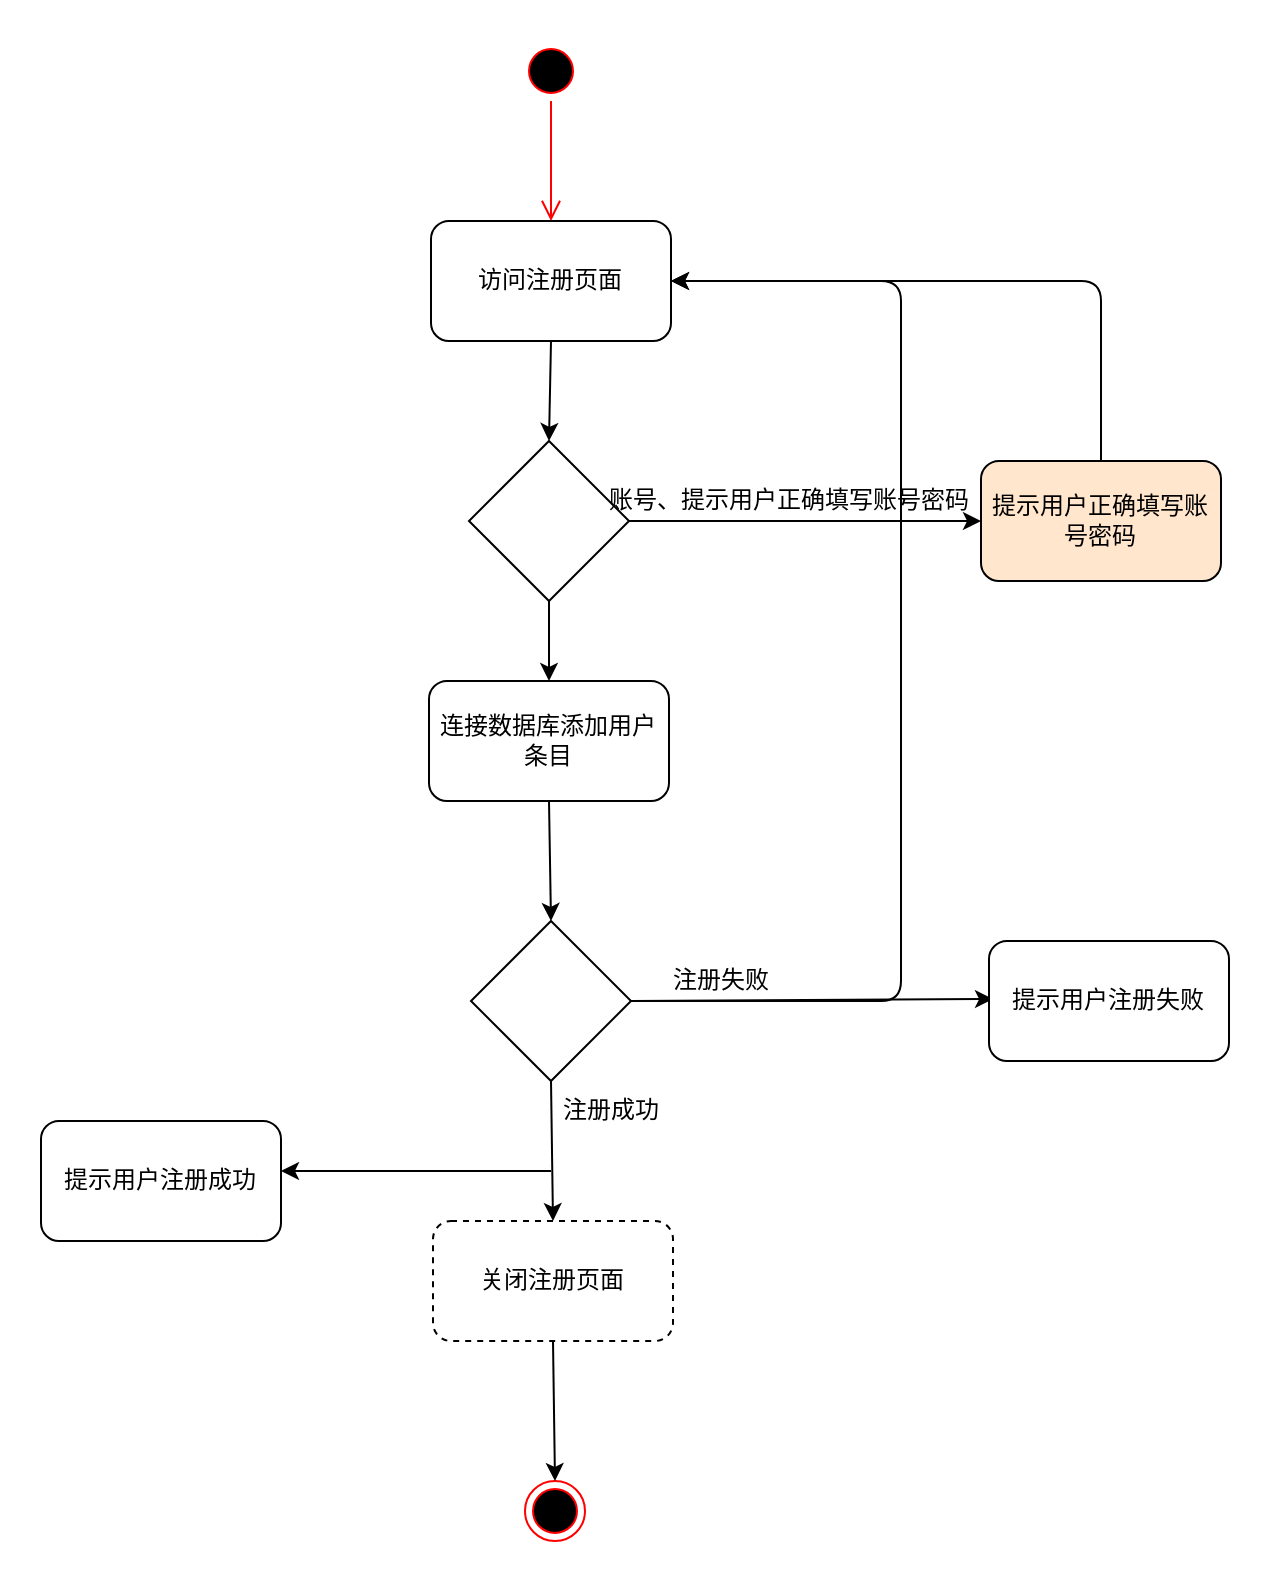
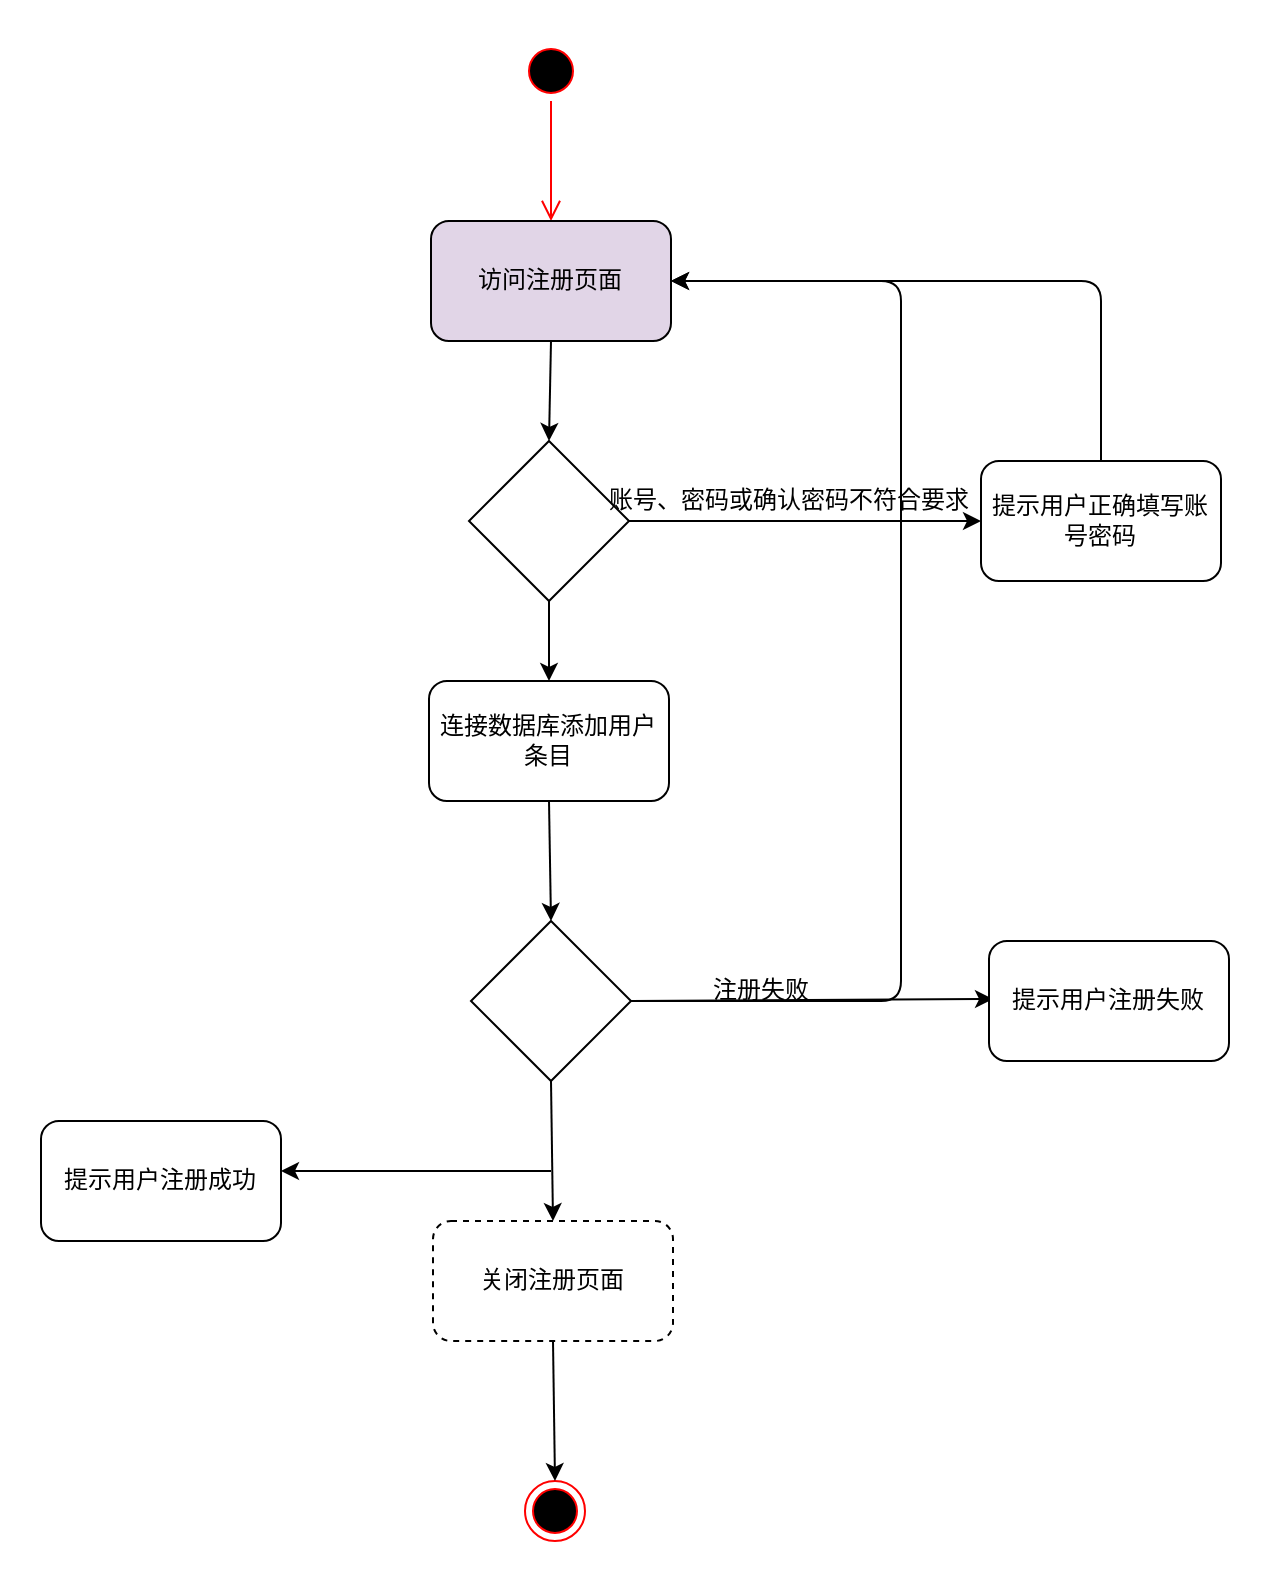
- <mxCell id="4" value="访问注册页面" style="rounded=1;whiteSpace=wrap;html=1;" vertex="1" parent="1"><mxGeometry x="215" y="110" width="120" height="60" as="geometry" /></mxCell>
+ <mxCell id="4" value="访问注册页面" style="rounded=1;whiteSpace=wrap;html=1;fillColor=#e1d5e7;" vertex="1" parent="1"><mxGeometry x="215" y="110" width="120" height="60" as="geometry" /></mxCell>
- <mxCell id="8" value="账号、提示用户正确填写账号密码" style="text;html=1;align=center;verticalAlign=middle;resizable=0;points=[];autosize=1;strokeColor=none;" vertex="1" parent="1"><mxGeometry x="294" y="240" width="200" height="20" as="geometry" /></mxCell>
+ <mxCell id="8" value="账号、密码或确认密码不符合要求" style="text;html=1;align=center;verticalAlign=middle;resizable=0;points=[];autosize=1;strokeColor=none;" vertex="1" parent="1"><mxGeometry x="294" y="240" width="200" height="20" as="geometry" /></mxCell>
- <mxCell id="9" value="提示用户正确填写账号密码" style="rounded=1;whiteSpace=wrap;html=1;fillColor=#ffe6cc;" vertex="1" parent="1"><mxGeometry x="490" y="230" width="120" height="60" as="geometry" /></mxCell>
+ <mxCell id="9" value="提示用户正确填写账号密码" style="rounded=1;whiteSpace=wrap;html=1;" vertex="1" parent="1"><mxGeometry x="490" y="230" width="120" height="60" as="geometry" /></mxCell>
- <mxCell id="23" value="注册失败" style="text;html=1;align=center;verticalAlign=middle;resizable=0;points=[];autosize=1;strokeColor=none;" vertex="1" parent="1"><mxGeometry x="330" y="480" width="60" height="20" as="geometry" /></mxCell>
+ <mxCell id="23" value="注册失败" style="text;html=1;align=center;verticalAlign=middle;resizable=0;points=[];autosize=1;strokeColor=none;" vertex="1" parent="1"><mxGeometry x="350" y="485" width="60" height="20" as="geometry" /></mxCell>
- <mxCell id="19" value="注册成功" style="text;html=1;align=center;verticalAlign=middle;resizable=0;points=[];autosize=1;strokeColor=none;" vertex="1" parent="1"><mxGeometry x="275" y="545" width="60" height="20" as="geometry" /></mxCell>
